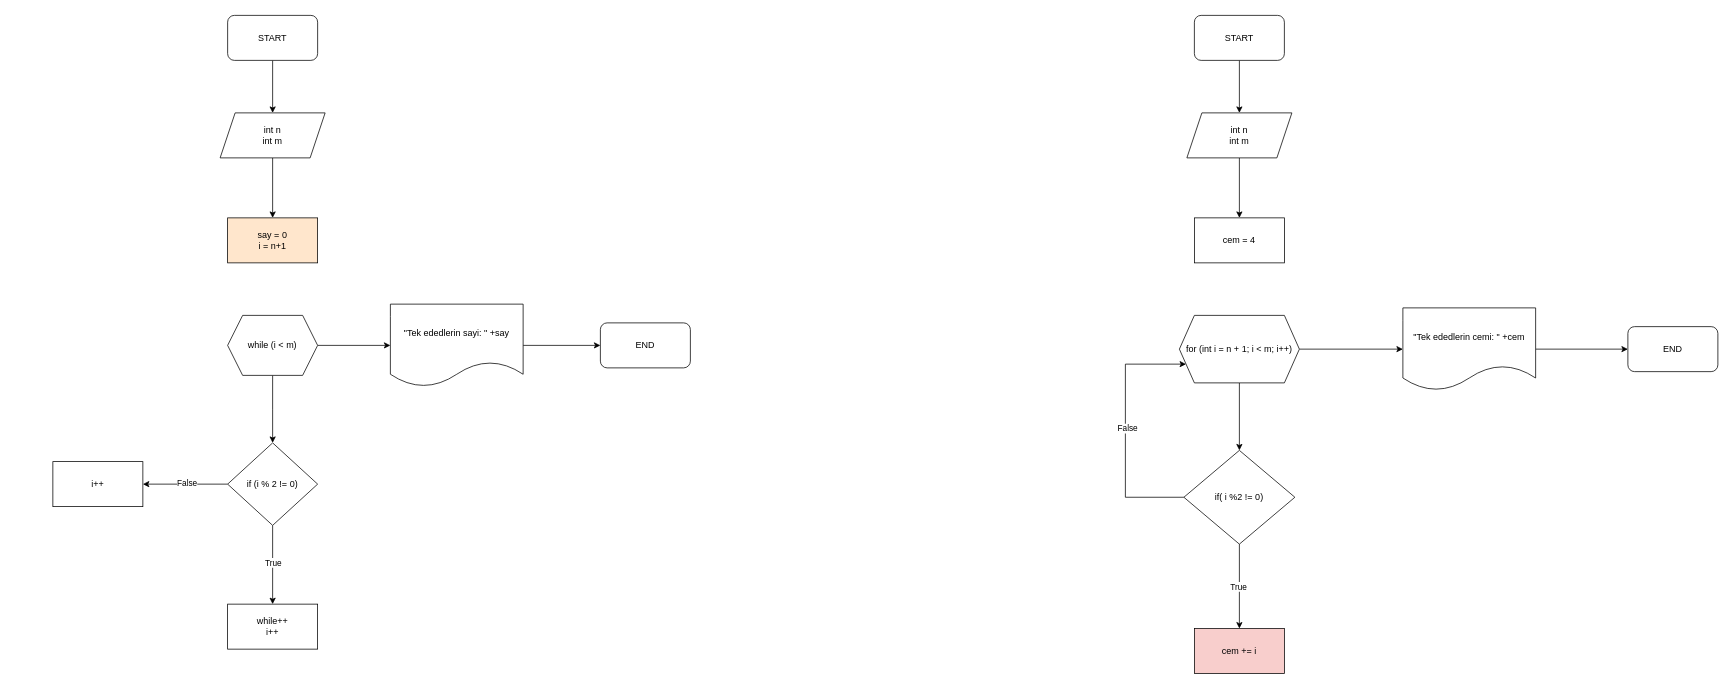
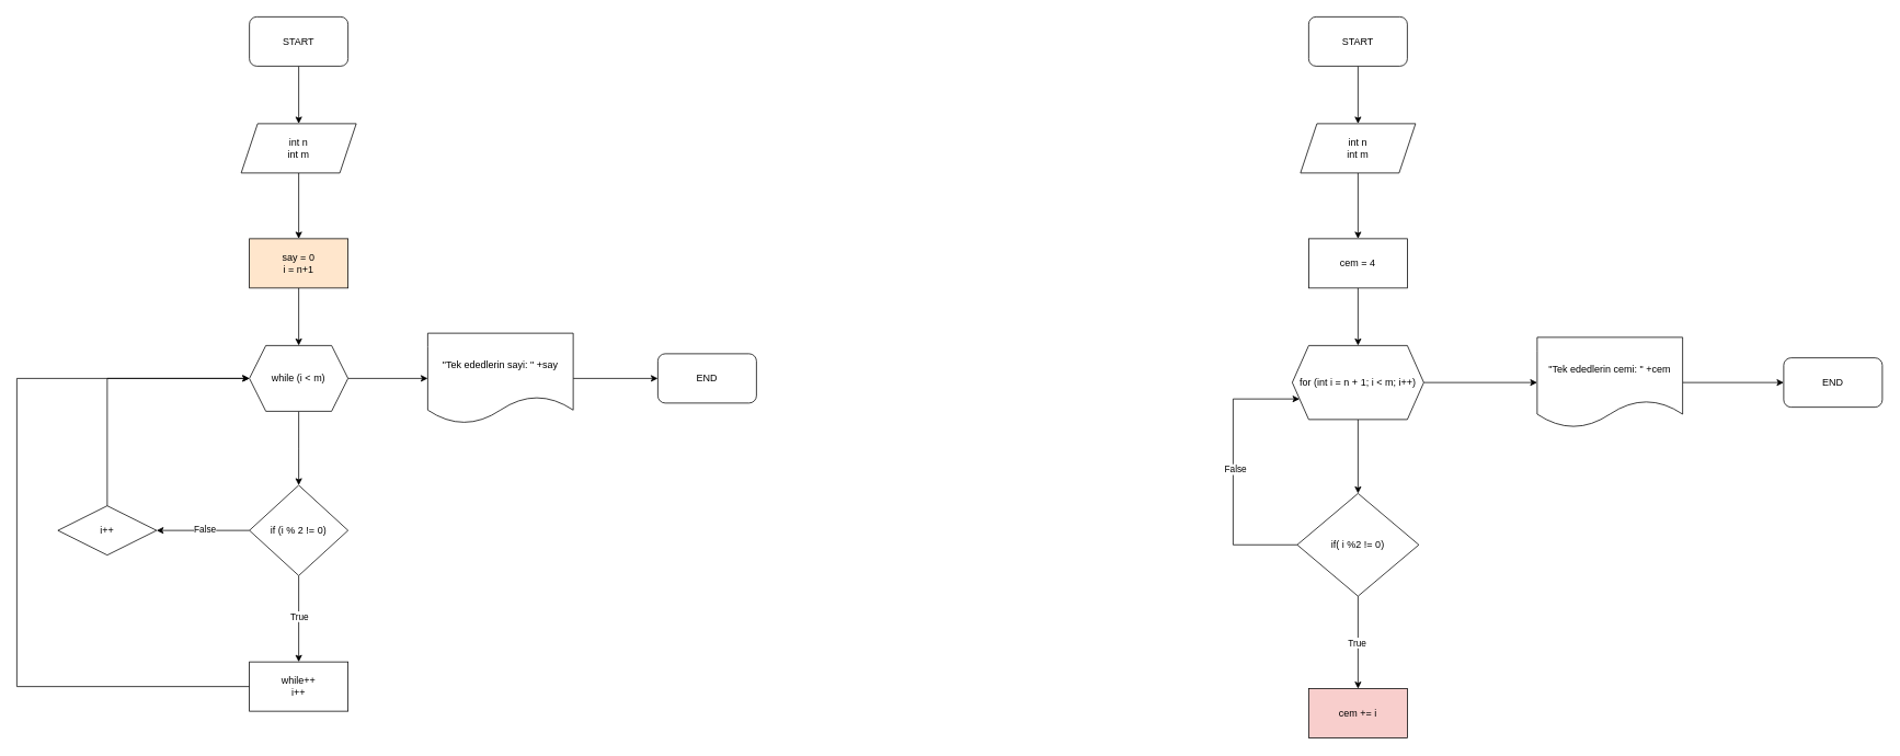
+ <mxCell id="6" value="" style="edgeStyle=orthogonalEdgeStyle;rounded=0;orthogonalLoop=1;jettySize=auto;html=1;" edge="1" parent="1" source="7" target="10"><mxGeometry relative="1" as="geometry" /></mxCell>
+ <mxCell id="27" value="" style="edgeStyle=orthogonalEdgeStyle;rounded=0;orthogonalLoop=1;jettySize=auto;html=1;" edge="1" parent="1" source="28" target="31"><mxGeometry relative="1" as="geometry" /></mxCell>
+ <mxCell id="18" style="edgeStyle=orthogonalEdgeStyle;rounded=0;orthogonalLoop=1;jettySize=auto;html=1;entryX=0;entryY=0.5;entryDx=0;entryDy=0;" edge="1" parent="1" source="19" target="10"><mxGeometry relative="1" as="geometry"><Array as="points"><mxPoint x="130" y="460" /></Array></mxGeometry></mxCell>
- <mxCell id="19" value="i++" style="whiteSpace=wrap;html=1;" vertex="1" parent="1"><mxGeometry x="70" y="615" width="120" height="60" as="geometry" /></mxCell>
+ <mxCell id="19" value="i++" style="rhombus;whiteSpace=wrap;html=1;" vertex="1" parent="1"><mxGeometry x="70" y="615" width="120" height="60" as="geometry" /></mxCell>
+ <mxCell id="16" style="edgeStyle=orthogonalEdgeStyle;rounded=0;orthogonalLoop=1;jettySize=auto;html=1;entryX=0;entryY=0.5;entryDx=0;entryDy=0;" edge="1" parent="1" source="17" target="10"><mxGeometry relative="1" as="geometry"><mxPoint x="130" y="450" as="targetPoint" /><Array as="points"><mxPoint x="20" y="835" /><mxPoint x="20" y="460" /></Array></mxGeometry></mxCell>
